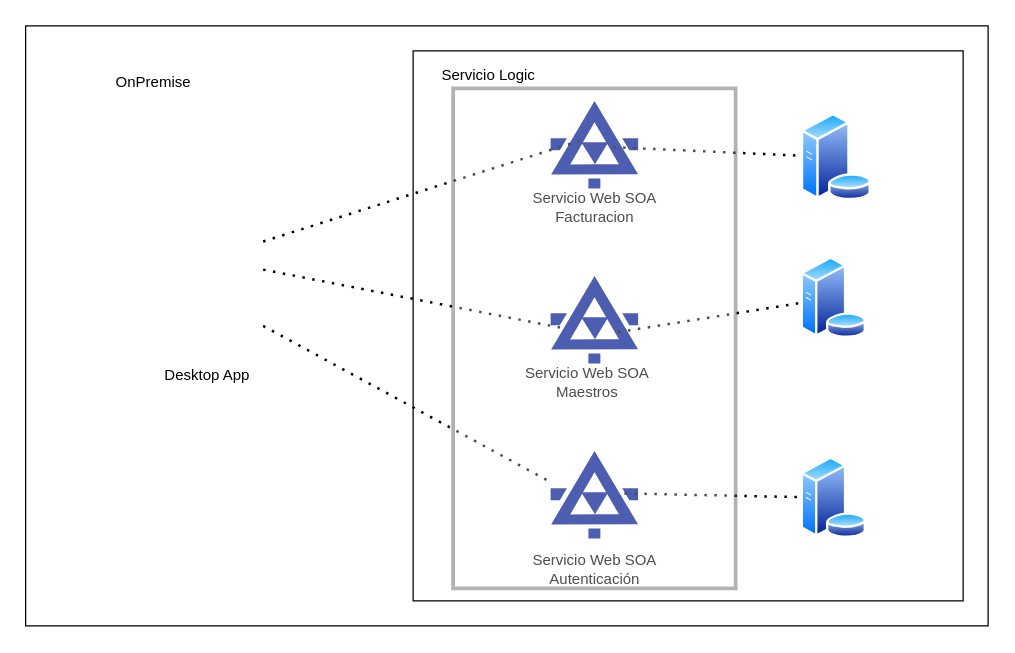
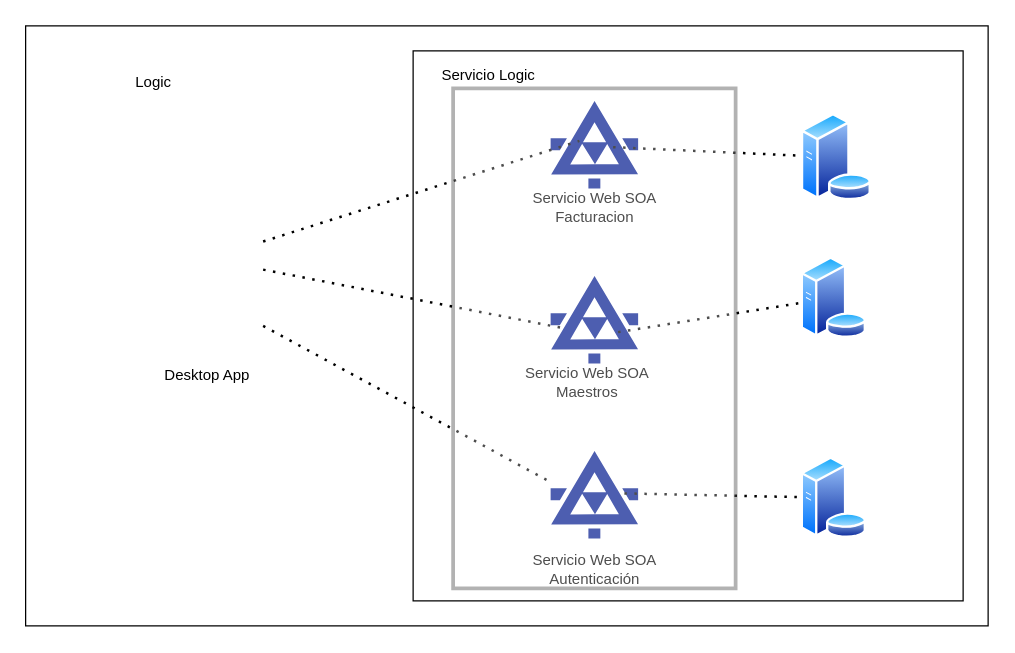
- <mxCell id="22" value="OnPremise" style="text;html=1;strokeColor=none;fillColor=none;align=center;verticalAlign=middle;whiteSpace=wrap;rounded=0;strokeWidth=3;" vertex="1" parent="1"><mxGeometry x="80" y="50" width="85" height="30" as="geometry" /></mxCell>
+ <mxCell id="22" value="Logic" style="text;html=1;strokeColor=none;fillColor=none;align=center;verticalAlign=middle;whiteSpace=wrap;rounded=0;strokeWidth=3;" vertex="1" parent="1"><mxGeometry x="80" y="50" width="85" height="30" as="geometry" /></mxCell>
